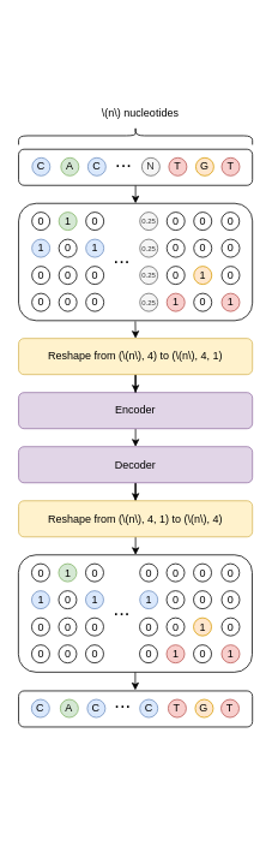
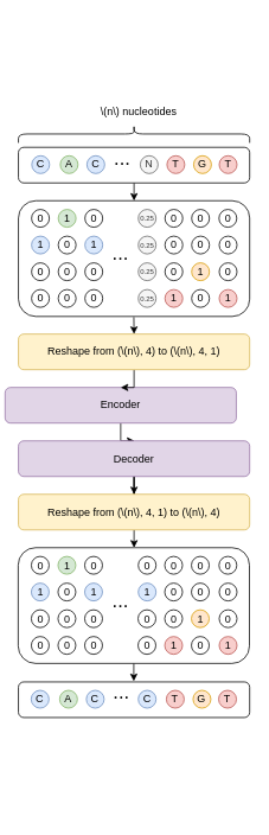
- <mxCell id="3" value="Encoder" style="rounded=1;whiteSpace=wrap;html=1;fillColor=#e1d5e7;strokeColor=#9673a6;" parent="1" vertex="1"><mxGeometry x="20" y="434.77" width="260" height="40" as="geometry" /></mxCell>
+ <mxCell id="3" value="Encoder" style="rounded=1;whiteSpace=wrap;html=1;fillColor=#e1d5e7;strokeColor=#9673a6;" parent="1" vertex="1"><mxGeometry x="5" y="434.77" width="260" height="40" as="geometry" /></mxCell>
